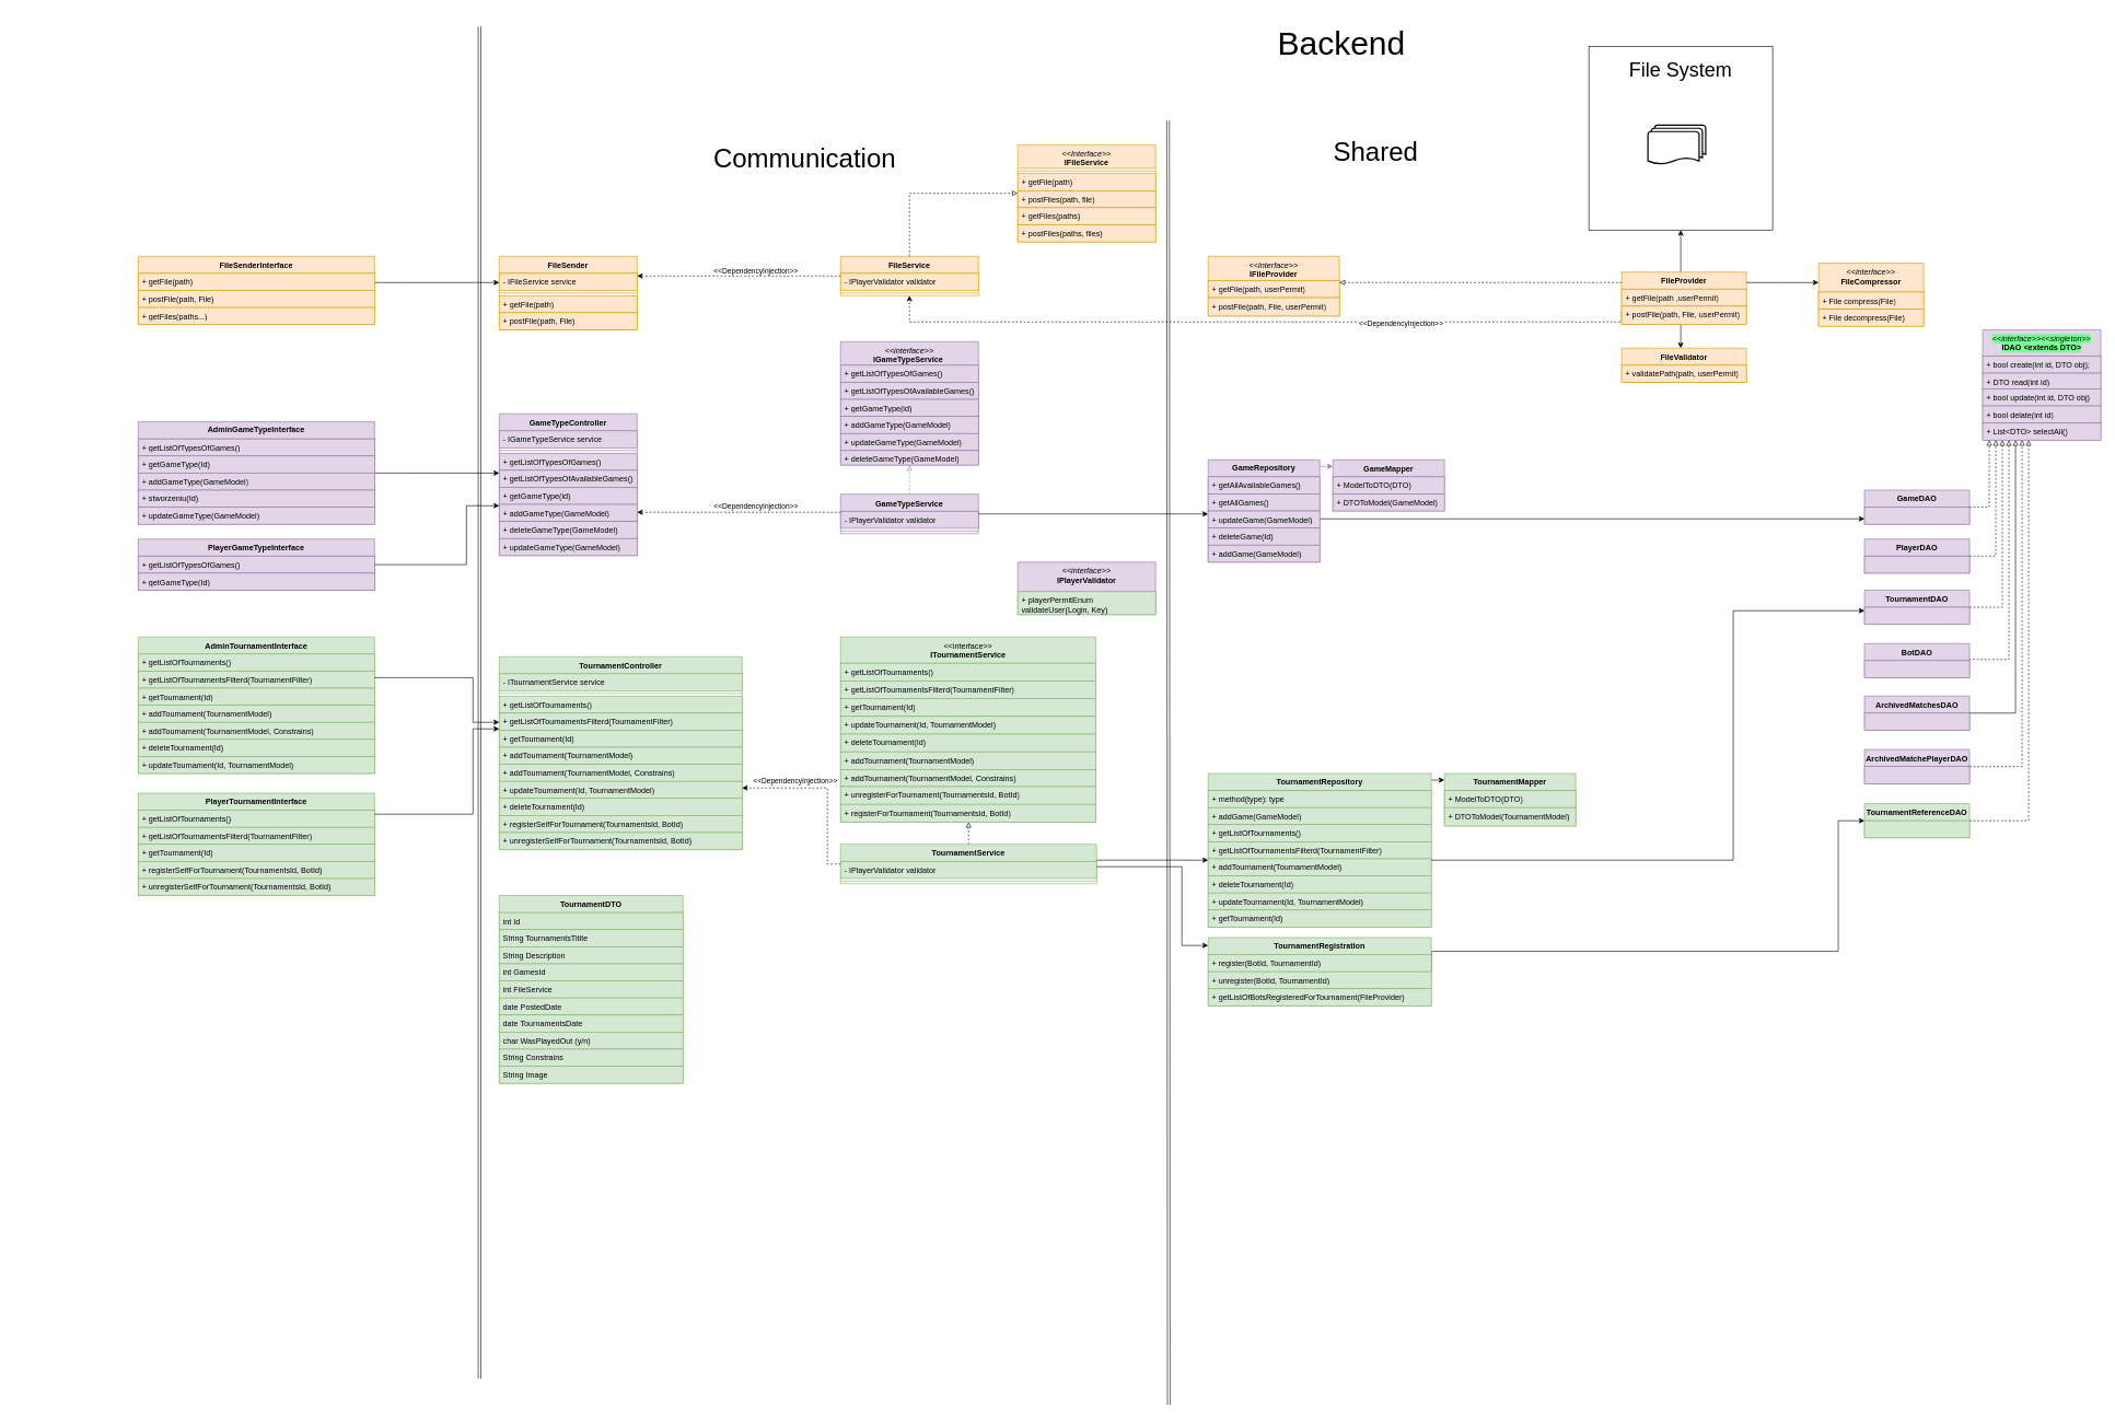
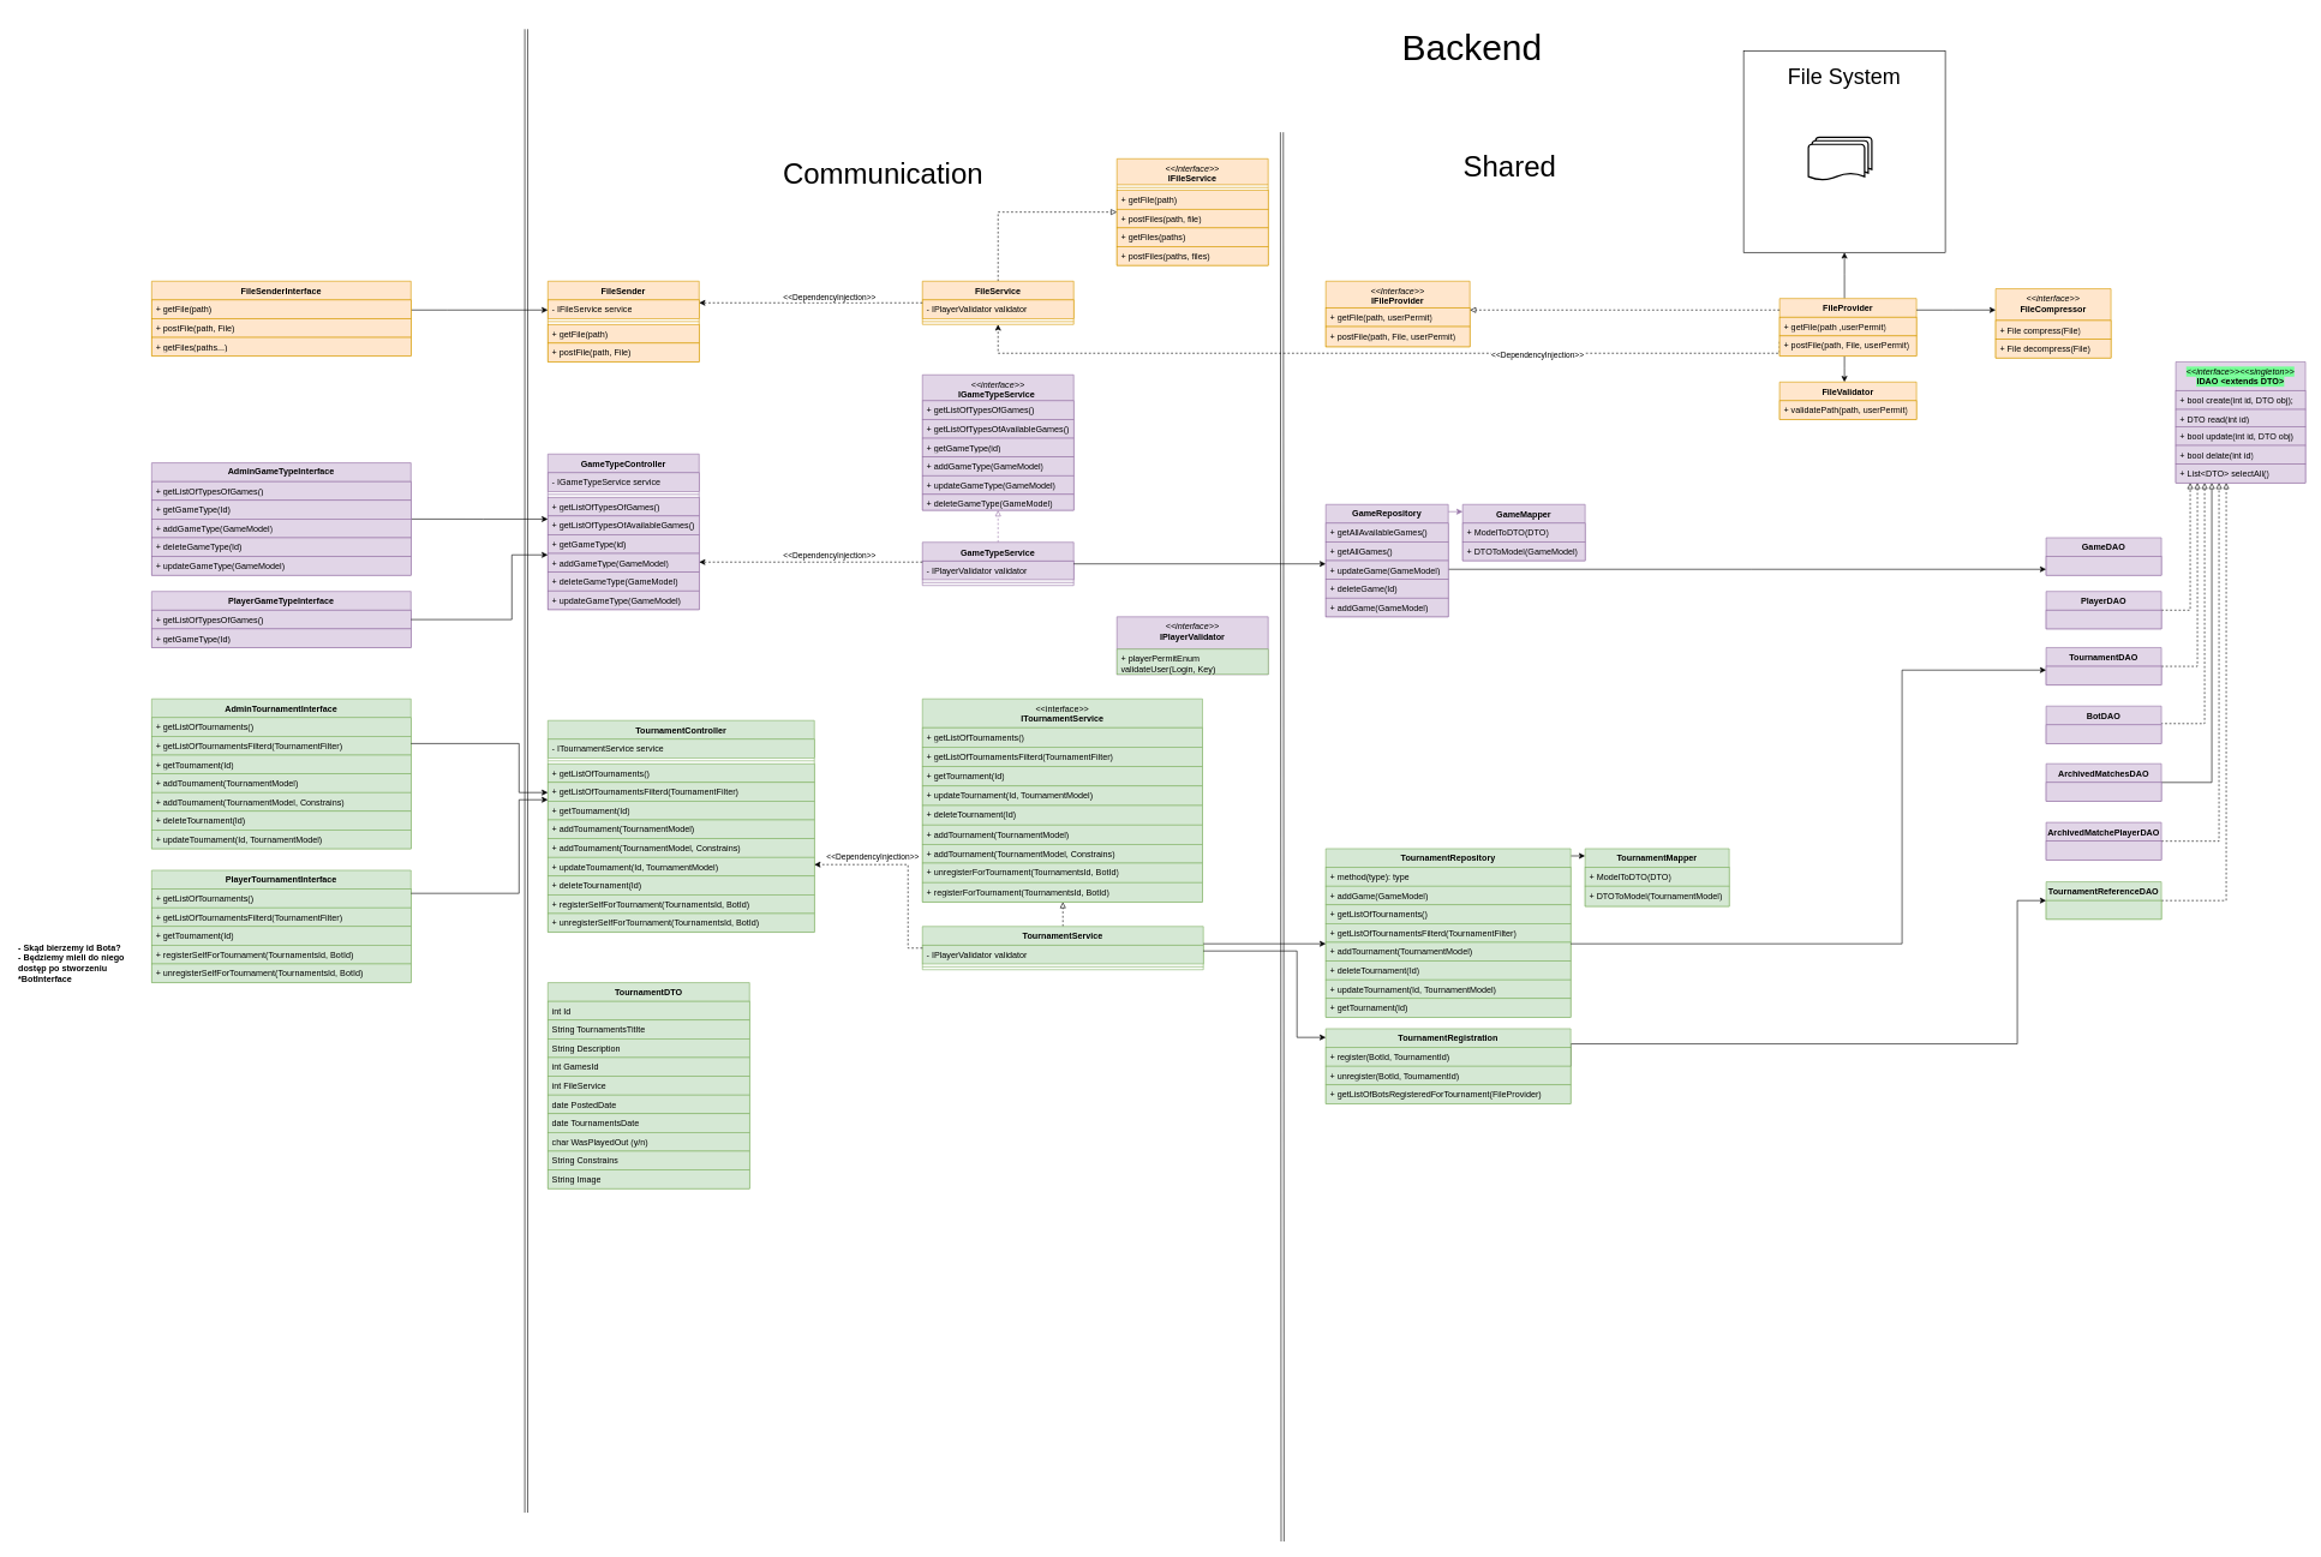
- <mxCell id="2" style="edgeStyle=orthogonalEdgeStyle;rounded=0;orthogonalLoop=1;jettySize=auto;html=1;endArrow=block;endFill=0;dashed=1;exitX=1;exitY=0.5;exitDx=0;exitDy=0;" parent="1" source="3" target="5" edge="1"><mxGeometry relative="1" as="geometry"><Array as="points"><mxPoint x="3030" y="772" /></Array></mxGeometry></mxCell>
- <mxCell id="31" value="+ stworzeniu(Id)" style="text;strokeColor=#9673a6;fillColor=#e1d5e7;align=left;verticalAlign=top;spacingLeft=4;spacingRight=4;overflow=hidden;rotatable=0;points=[[0,0.5],[1,0.5]];portConstraint=eastwest;whiteSpace=wrap;html=1;" parent="27" vertex="1"><mxGeometry y="104" width="360" height="26" as="geometry" /></mxCell>
+ <mxCell id="31" value="+ deleteGameType(Id)" style="text;strokeColor=#9673a6;fillColor=#e1d5e7;align=left;verticalAlign=top;spacingLeft=4;spacingRight=4;overflow=hidden;rotatable=0;points=[[0,0.5],[1,0.5]];portConstraint=eastwest;whiteSpace=wrap;html=1;" parent="27" vertex="1"><mxGeometry y="104" width="360" height="26" as="geometry" /></mxCell>
+ <mxCell id="143" value="- Skąd bierzemy id Bota?&lt;br&gt;- Będziemy mieli do niego dostęp po stworzeniu *BotInterface" style="text;align=left;fontStyle=1;verticalAlign=middle;spacingLeft=3;spacingRight=3;strokeColor=none;rotatable=0;points=[[0,0.5],[1,0.5]];portConstraint=eastwest;html=1;labelBorderColor=none;whiteSpace=wrap;" parent="1" vertex="1"><mxGeometry x="20" y="1310" width="180" height="54" as="geometry" /></mxCell>
